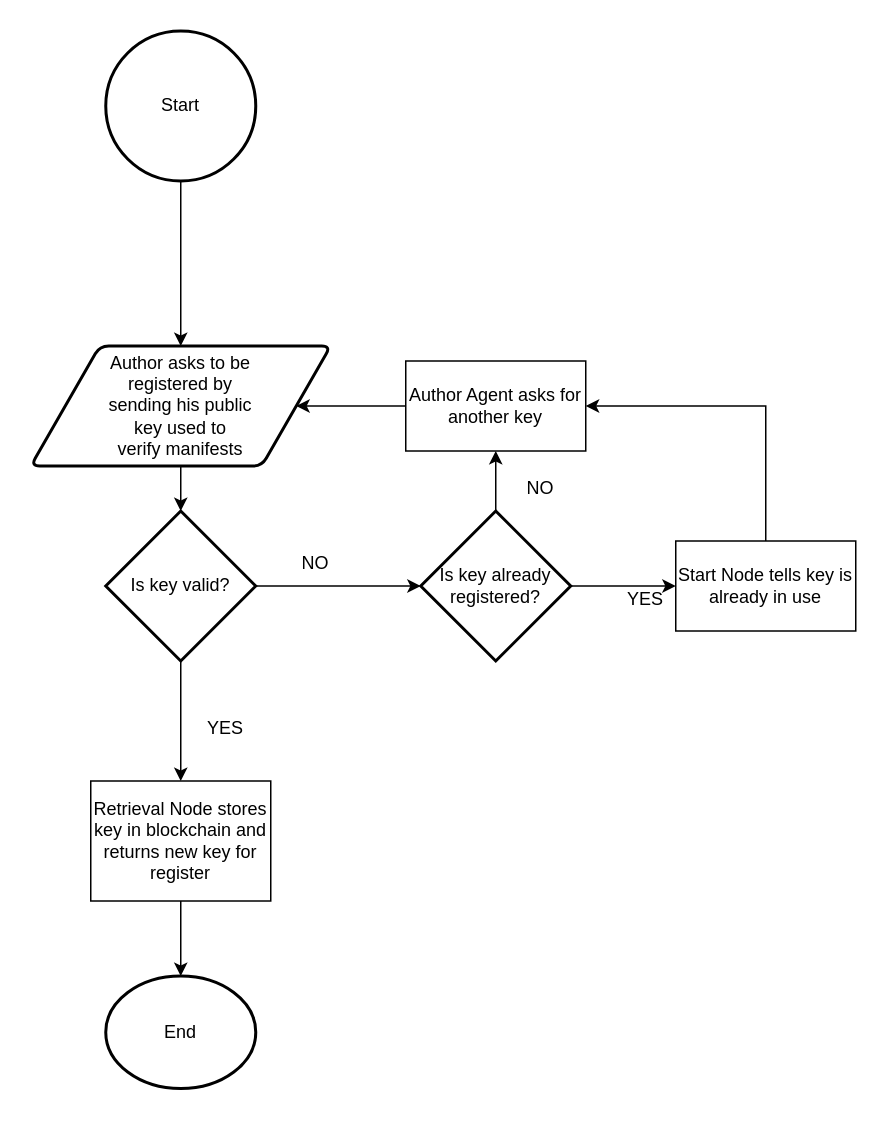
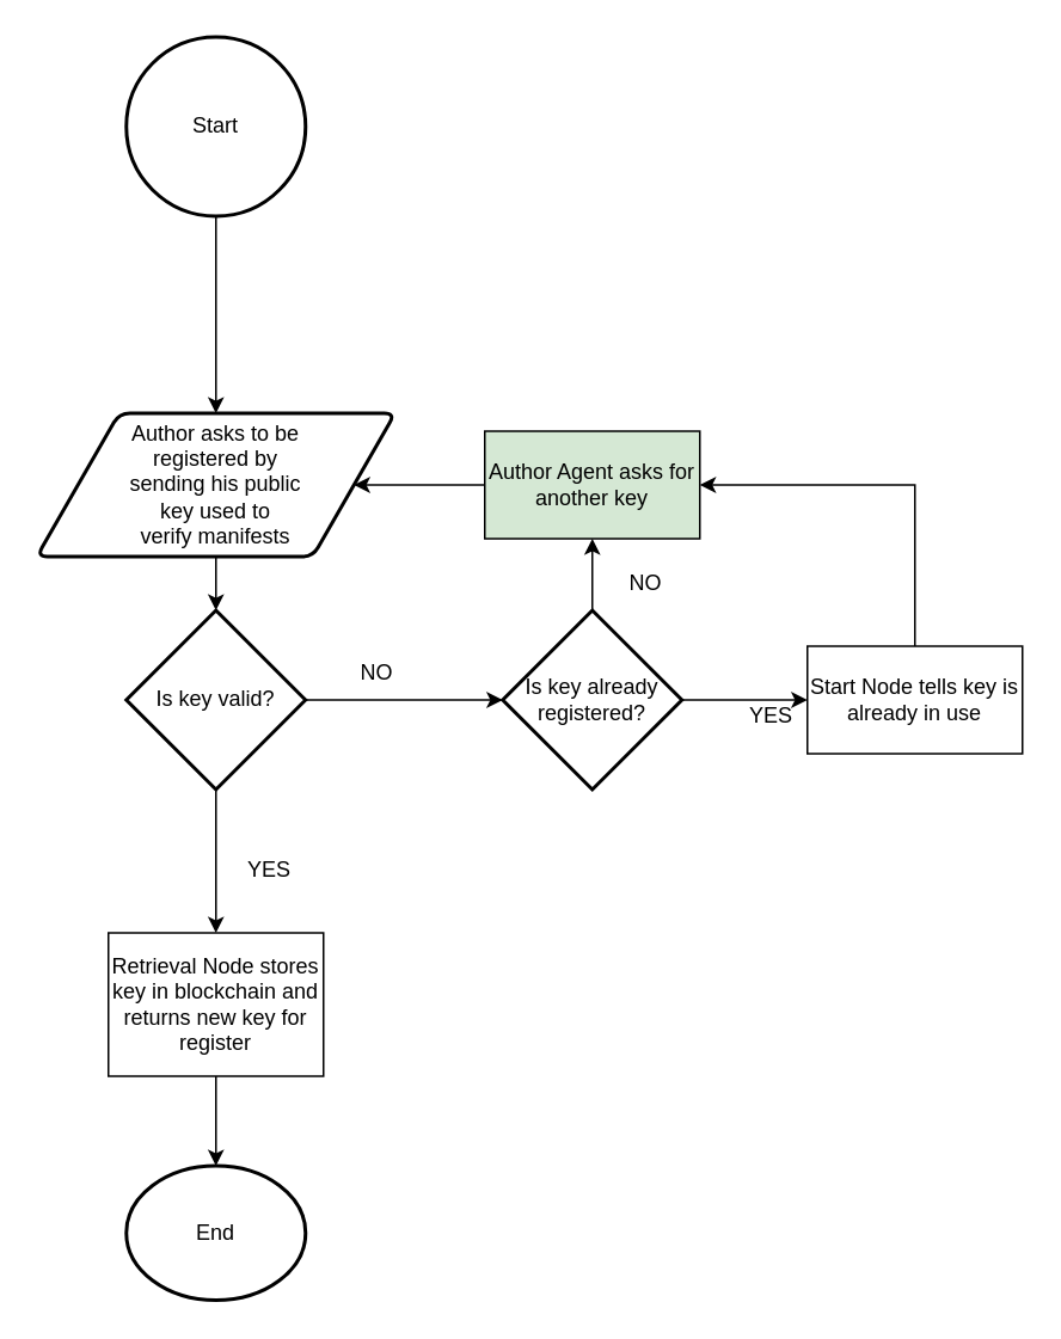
- <mxCell id="16" value="Author Agent asks for another key" style="rounded=0;whiteSpace=wrap;html=1;" vertex="1" parent="1"><mxGeometry x="270" y="240" width="120" height="60" as="geometry" /></mxCell>
+ <mxCell id="16" value="Author Agent asks for another key" style="rounded=0;whiteSpace=wrap;html=1;fillColor=#d5e8d4;" vertex="1" parent="1"><mxGeometry x="270" y="240" width="120" height="60" as="geometry" /></mxCell>
